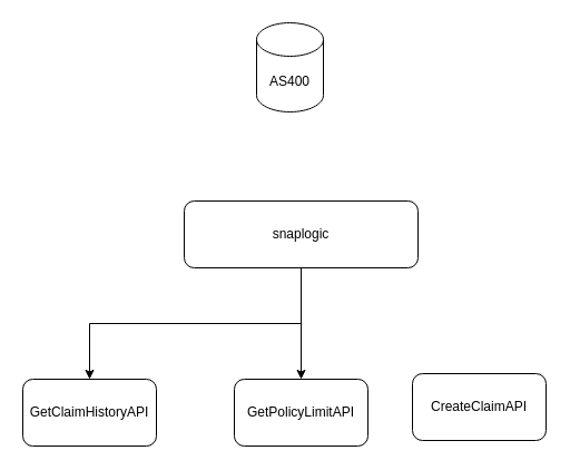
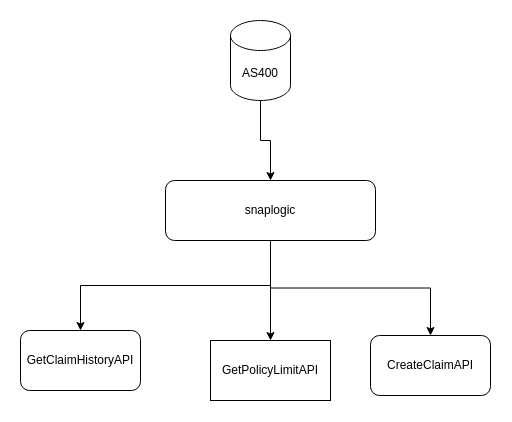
+ <mxCell id="2" style="edgeStyle=orthogonalEdgeStyle;rounded=0;orthogonalLoop=1;jettySize=auto;html=1;exitX=0.5;exitY=1;exitDx=0;exitDy=0;exitPerimeter=0;entryX=0.5;entryY=0;entryDx=0;entryDy=0;" edge="1" parent="1" source="3" target="7"><mxGeometry relative="1" as="geometry" /></mxCell>
+ <mxCell id="6" style="edgeStyle=orthogonalEdgeStyle;rounded=0;orthogonalLoop=1;jettySize=auto;html=1;exitX=0.5;exitY=1;exitDx=0;exitDy=0;entryX=0.5;entryY=0;entryDx=0;entryDy=0;" edge="1" parent="1" source="7" target="10"><mxGeometry relative="1" as="geometry" /></mxCell>
- <mxCell id="8" value="GetClaimHistoryAPI" style="rounded=1;whiteSpace=wrap;html=1;" vertex="1" parent="1"><mxGeometry x="20" y="340" width="120" height="60" as="geometry" /></mxCell>
+ <mxCell id="8" value="GetClaimHistoryAPI" style="rounded=1;whiteSpace=wrap;html=1;" vertex="1" parent="1"><mxGeometry x="20" y="330" width="120" height="60" as="geometry" /></mxCell>
- <mxCell id="9" value="GetPolicyLimitAPI" style="rounded=1;whiteSpace=wrap;html=1;" vertex="1" parent="1"><mxGeometry x="210" y="340" width="120" height="60" as="geometry" /></mxCell>
+ <mxCell id="9" value="GetPolicyLimitAPI" style="whiteSpace=wrap;html=1;rounded=0;" vertex="1" parent="1"><mxGeometry x="210" y="340" width="120" height="60" as="geometry" /></mxCell>
